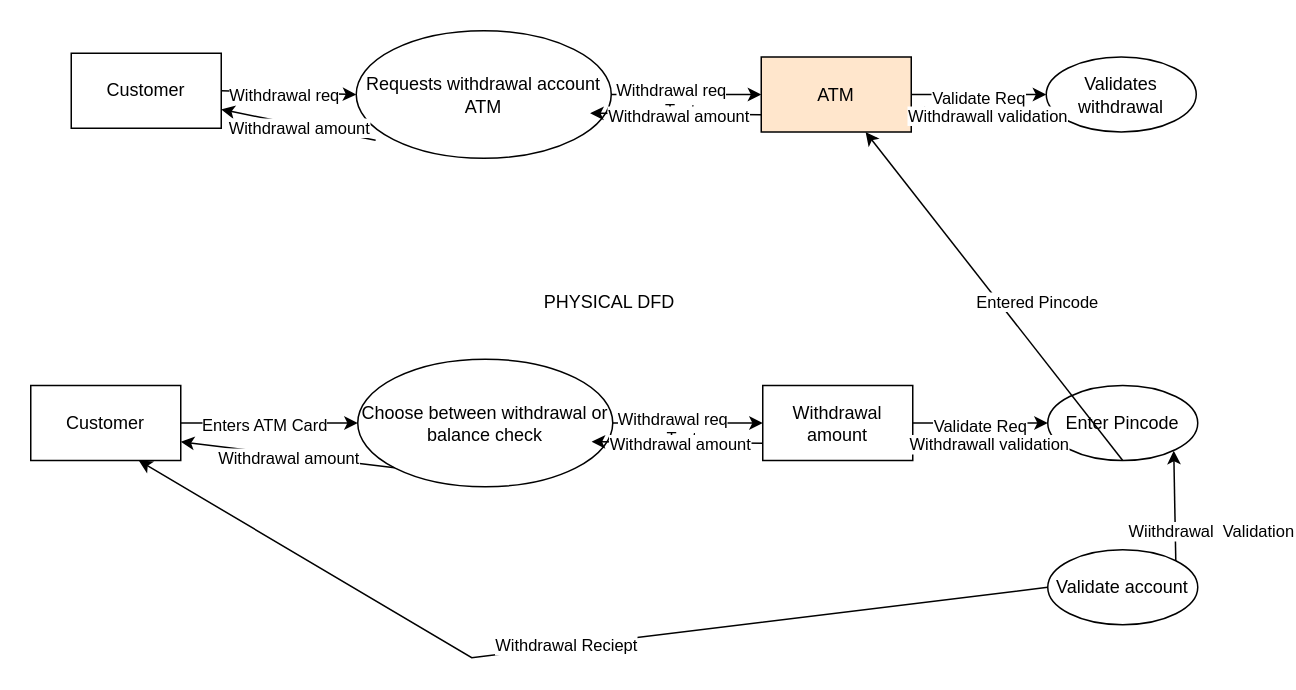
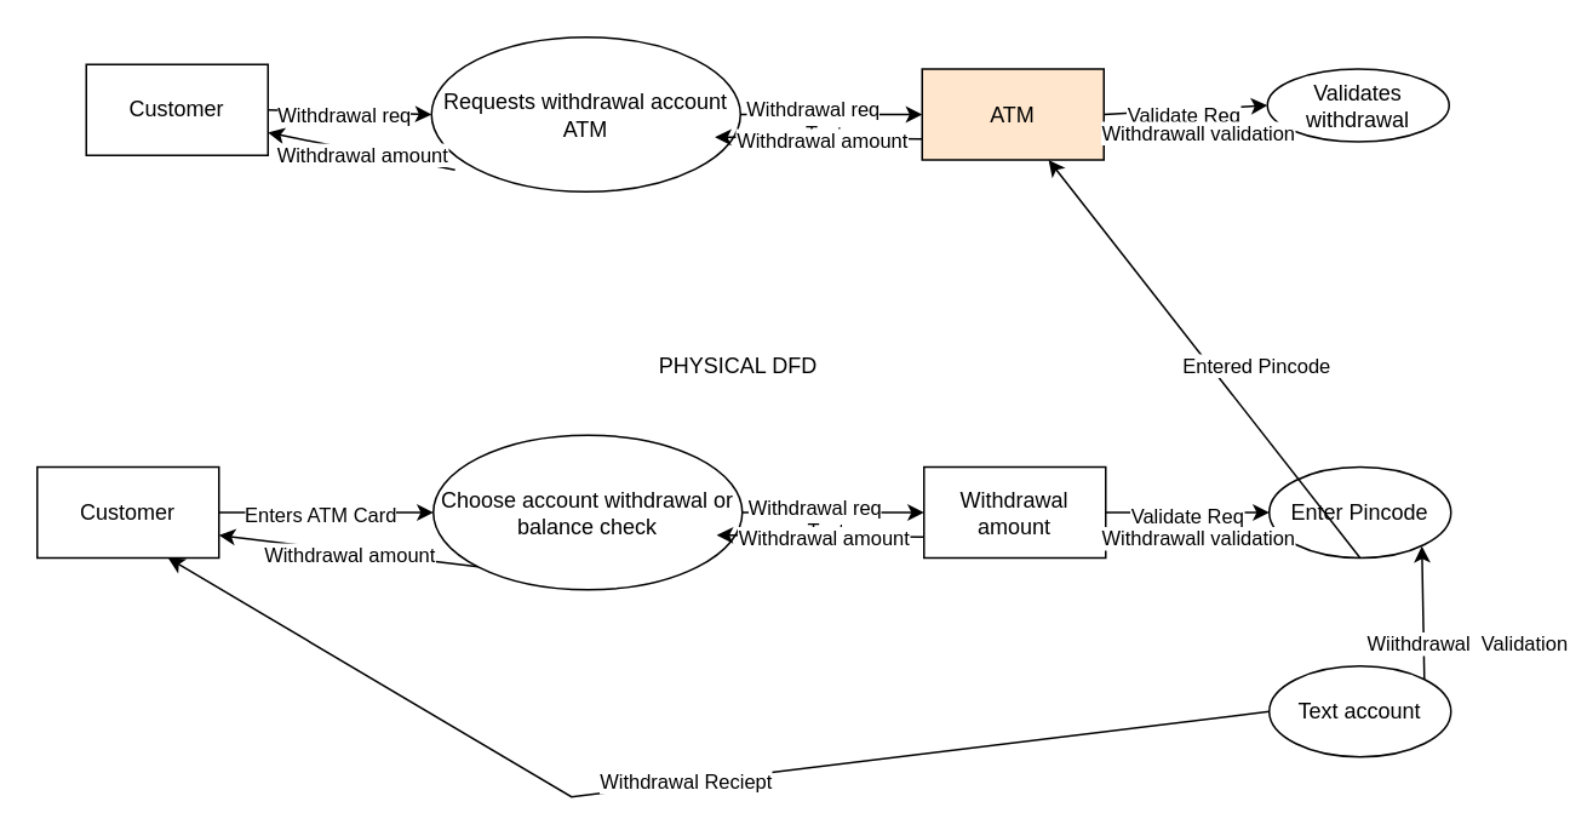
- <mxCell id="12" value="Validates withdrawal" style="shape=ellipse;html=1;dashed=0;whiteSpace=wrap;perimeter=ellipsePerimeter;" vertex="1" parent="1"><mxGeometry x="697" y="37.5" width="100" height="50" as="geometry" /></mxCell>
+ <mxCell id="12" value="Validates withdrawal" style="shape=ellipse;html=1;dashed=0;whiteSpace=wrap;perimeter=ellipsePerimeter;" vertex="1" parent="1"><mxGeometry x="697" y="37.5" width="100" height="40" as="geometry" /></mxCell>
- <mxCell id="19" value="Choose between withdrawal or balance check" style="shape=ellipse;html=1;dashed=0;whiteSpace=wrap;perimeter=ellipsePerimeter;" vertex="1" parent="1"><mxGeometry x="238" y="239" width="170" height="85" as="geometry" /></mxCell>
+ <mxCell id="19" value="Choose account withdrawal or balance check" style="shape=ellipse;html=1;dashed=0;whiteSpace=wrap;perimeter=ellipsePerimeter;" vertex="1" parent="1"><mxGeometry x="238" y="239" width="170" height="85" as="geometry" /></mxCell>
- <mxCell id="36" value="Validate account" style="shape=ellipse;html=1;dashed=0;whiteSpace=wrap;perimeter=ellipsePerimeter;" vertex="1" parent="1"><mxGeometry x="698" y="366" width="100" height="50" as="geometry" /></mxCell>
+ <mxCell id="36" value="Text account" style="shape=ellipse;html=1;dashed=0;whiteSpace=wrap;perimeter=ellipsePerimeter;" vertex="1" parent="1"><mxGeometry x="698" y="366" width="100" height="50" as="geometry" /></mxCell>
